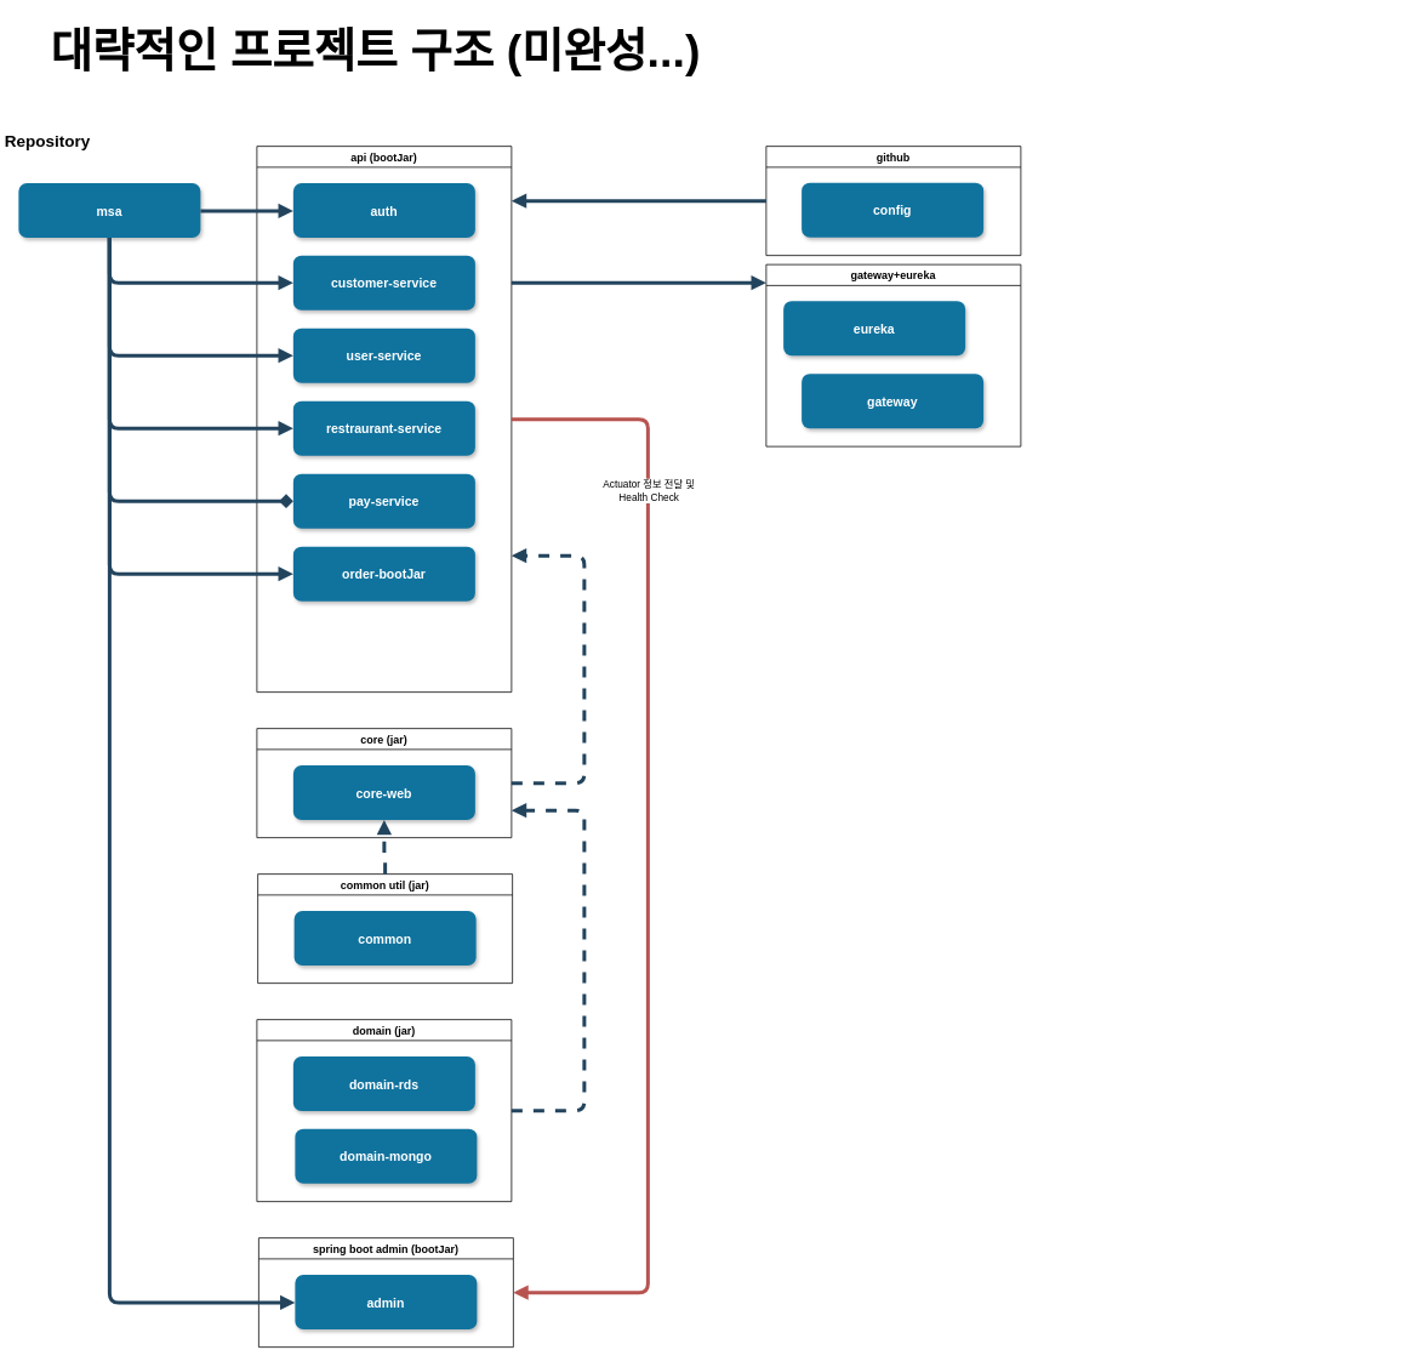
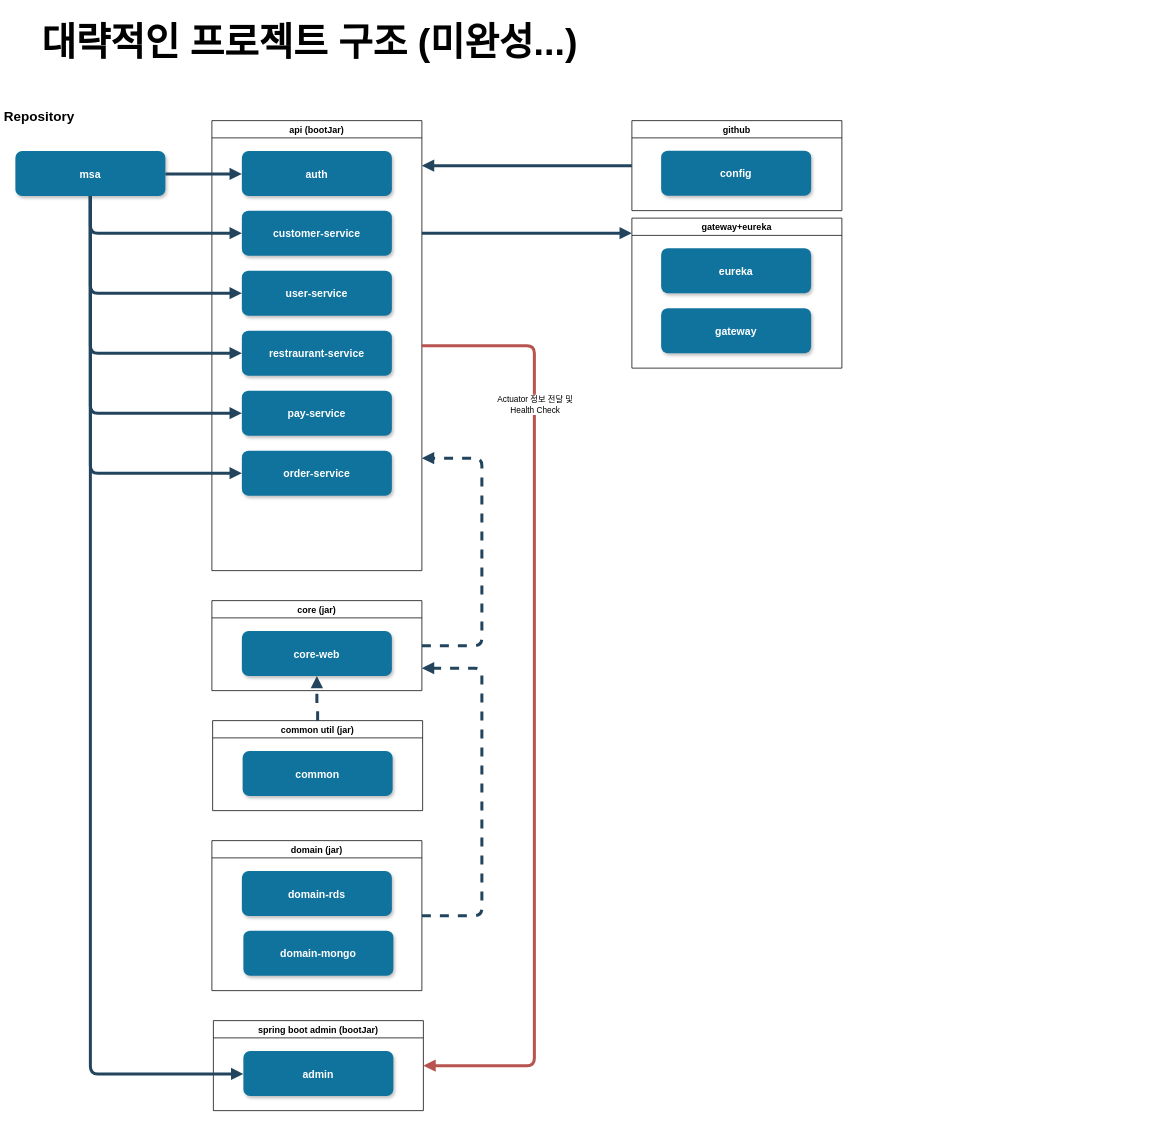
- <mxCell id="35" value="eureka" style="rounded=1;fillColor=#10739E;strokeColor=none;shadow=1;gradientColor=none;fontStyle=1;fontColor=#FFFFFF;fontSize=14;" vertex="1" parent="34"><mxGeometry x="19" y="40" width="200" height="60" as="geometry" /></mxCell>
+ <mxCell id="35" value="eureka" style="rounded=1;fillColor=#10739E;strokeColor=none;shadow=1;gradientColor=none;fontStyle=1;fontColor=#FFFFFF;fontSize=14;" vertex="1" parent="34"><mxGeometry x="39" y="40" width="200" height="60" as="geometry" /></mxCell>
- <mxCell id="14" value="" style="edgeStyle=elbowEdgeStyle;elbow=vertical;strokeWidth=4;endArrow=diamond;endFill=1;fontStyle=1;strokeColor=#23445D;exitX=0.5;exitY=1;exitDx=0;exitDy=0;entryX=0;entryY=0.5;entryDx=0;entryDy=0;" parent="2" source="4" target="9" edge="1"><mxGeometry x="-1884" y="144" width="100" height="100" as="geometry"><mxPoint x="-190" y="430" as="sourcePoint" /><mxPoint x="12" y="479.5" as="targetPoint" /><Array as="points"><mxPoint x="-50" y="390" /></Array></mxGeometry></mxCell>
+ <mxCell id="14" value="" style="edgeStyle=elbowEdgeStyle;elbow=vertical;strokeWidth=4;endArrow=block;endFill=1;fontStyle=1;strokeColor=#23445D;exitX=0.5;exitY=1;exitDx=0;exitDy=0;entryX=0;entryY=0.5;entryDx=0;entryDy=0;" parent="2" source="4" target="9" edge="1"><mxGeometry x="-1884" y="144" width="100" height="100" as="geometry"><mxPoint x="-190" y="430" as="sourcePoint" /><mxPoint x="12" y="479.5" as="targetPoint" /><Array as="points"><mxPoint x="-50" y="390" /></Array></mxGeometry></mxCell>
- <mxCell id="10" value="order-bootJar" style="rounded=1;fillColor=#10739E;strokeColor=none;shadow=1;gradientColor=none;fontStyle=1;fontColor=#FFFFFF;fontSize=14;" parent="2" vertex="1"><mxGeometry x="40" y="440" width="200" height="60" as="geometry" /></mxCell>
+ <mxCell id="10" value="order-service" style="rounded=1;fillColor=#10739E;strokeColor=none;shadow=1;gradientColor=none;fontStyle=1;fontColor=#FFFFFF;fontSize=14;" parent="2" vertex="1"><mxGeometry x="40" y="440" width="200" height="60" as="geometry" /></mxCell>
